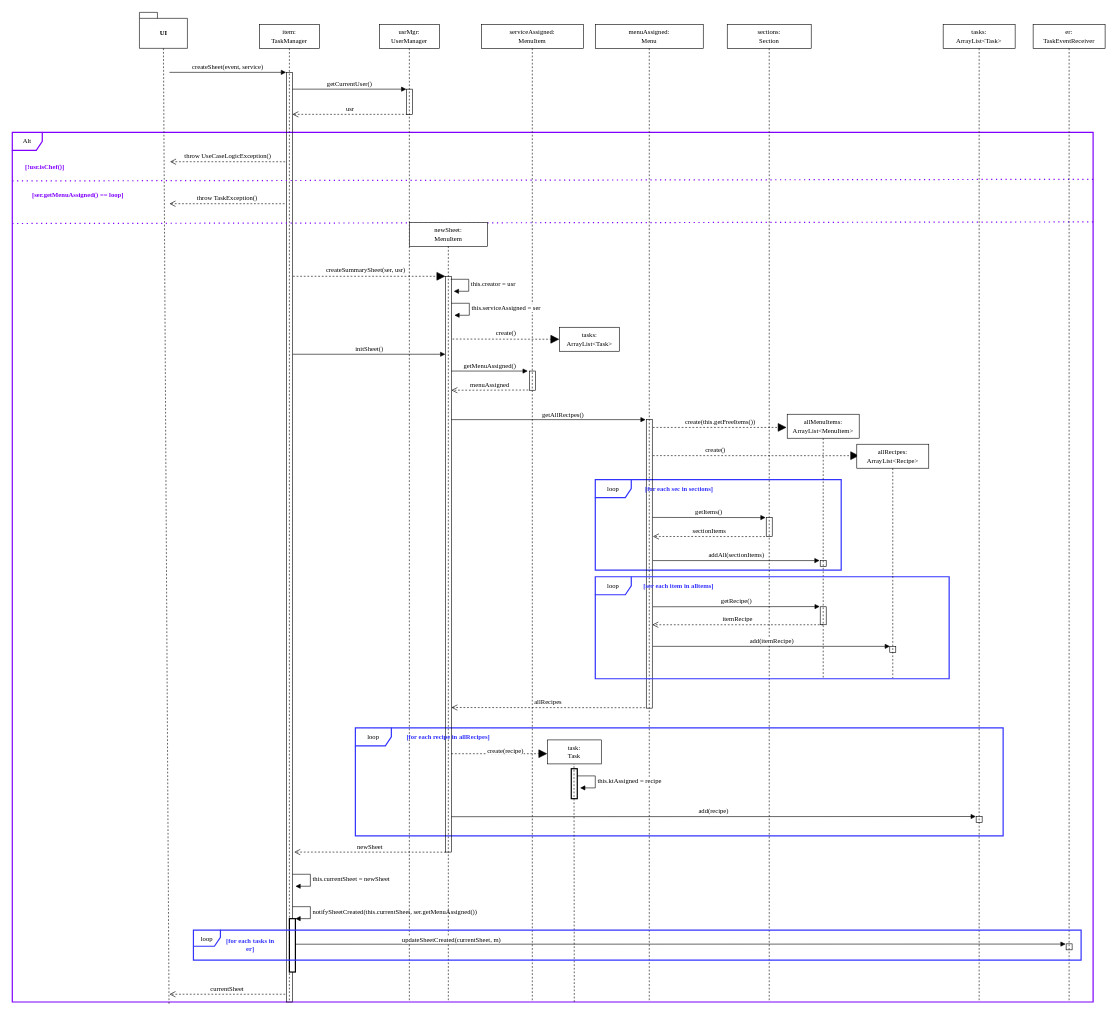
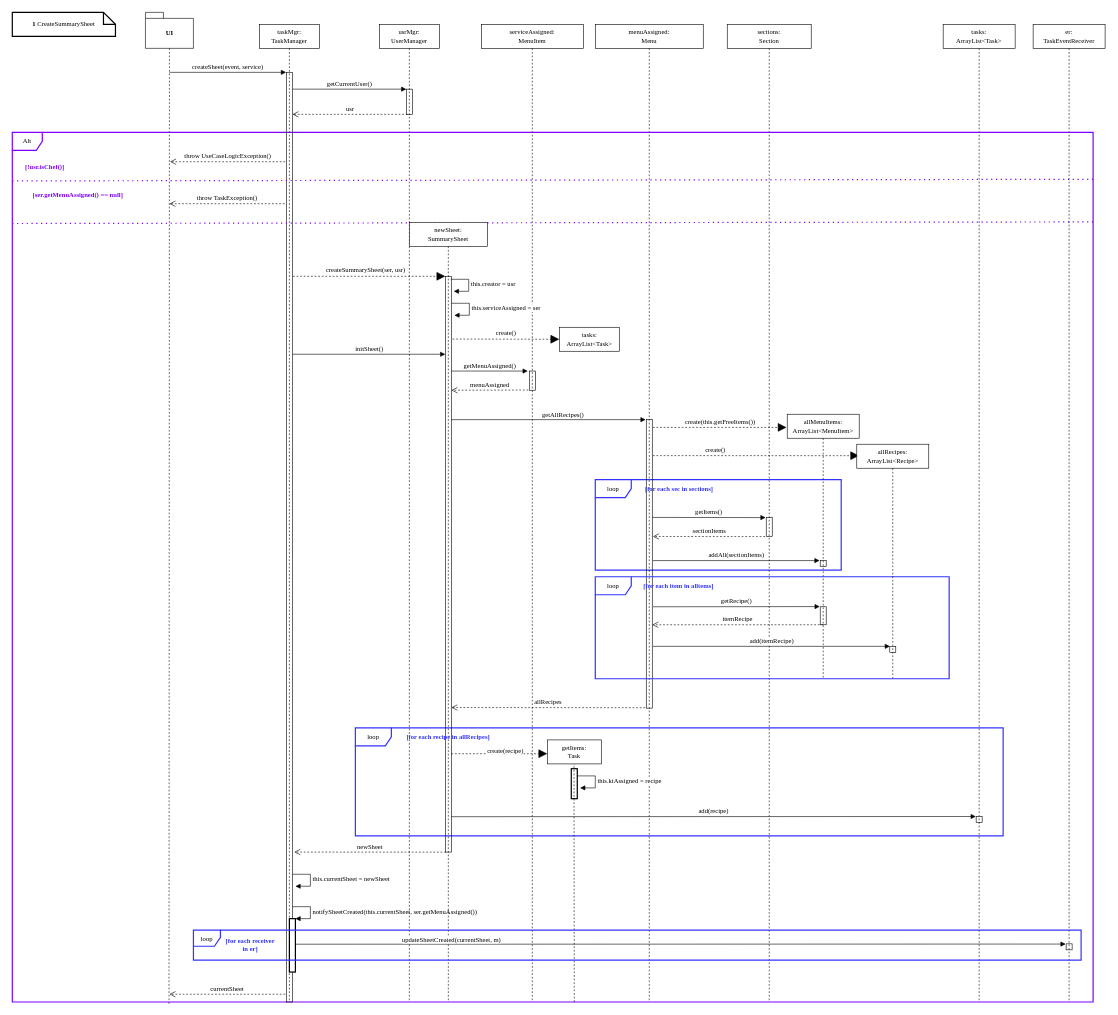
+ <mxCell id="61" value="&lt;b&gt;1&lt;/b&gt; CreateSummarySheet" style="shape=note;size=20;whiteSpace=wrap;html=1;pointerEvents=0;fontFamily=SF UI Text;fontSize=11;fillColor=none;strokeWidth=2;" parent="1" vertex="1"><mxGeometry x="20" y="20" width="172" height="40" as="geometry" /></mxCell>
- <mxCell id="5" value="UI" style="shape=folder;fontStyle=1;spacingTop=10;tabWidth=30;tabHeight=10;tabPosition=left;html=1;fontFamily=SF UI Text;fontSize=11;" parent="1" vertex="1"><mxGeometry x="232" y="20" width="80" height="60" as="geometry" /></mxCell>
+ <mxCell id="5" value="UI" style="shape=folder;fontStyle=1;spacingTop=10;tabWidth=30;tabHeight=10;tabPosition=left;html=1;fontFamily=SF UI Text;fontSize=11;" parent="1" vertex="1"><mxGeometry x="242" y="20" width="80" height="60" as="geometry" /></mxCell>
- <mxCell id="7" value="item:&lt;br style=&quot;font-size: 11px;&quot;&gt;TaskManager" style="shape=umlLifeline;perimeter=lifelinePerimeter;whiteSpace=wrap;html=1;container=1;collapsible=0;recursiveResize=0;outlineConnect=0;fontFamily=SF UI Text;fontSize=11;" parent="1" vertex="1"><mxGeometry x="432" y="40" width="100" height="1630" as="geometry" /></mxCell>
+ <mxCell id="7" value="taskMgr:&lt;br style=&quot;font-size: 11px;&quot;&gt;TaskManager" style="shape=umlLifeline;perimeter=lifelinePerimeter;whiteSpace=wrap;html=1;container=1;collapsible=0;recursiveResize=0;outlineConnect=0;fontFamily=SF UI Text;fontSize=11;" parent="1" vertex="1"><mxGeometry x="432" y="40" width="100" height="1630" as="geometry" /></mxCell>
- <mxCell id="27" value="&lt;span style=&quot;font-size: 11px;&quot;&gt;[ser.getMenuAssigned() == loop]&lt;/span&gt;" style="text;html=1;align=center;verticalAlign=middle;resizable=0;points=[];autosize=1;strokeColor=none;fillColor=none;fontFamily=SF UI Text;fontSize=11;fontColor=#7F00FF;fontStyle=1" parent="1" vertex="1"><mxGeometry x="29" y="310" width="200" height="30" as="geometry" /></mxCell>
+ <mxCell id="27" value="&lt;span style=&quot;font-size: 11px;&quot;&gt;[ser.getMenuAssigned() == null]&lt;/span&gt;" style="text;html=1;align=center;verticalAlign=middle;resizable=0;points=[];autosize=1;strokeColor=none;fillColor=none;fontFamily=SF UI Text;fontSize=11;fontColor=#7F00FF;fontStyle=1" parent="1" vertex="1"><mxGeometry x="29" y="310" width="200" height="30" as="geometry" /></mxCell>
- <mxCell id="29" value="newSheet:&lt;br style=&quot;font-size: 11px;&quot;&gt;MenuItem" style="shape=umlLifeline;perimeter=lifelinePerimeter;whiteSpace=wrap;html=1;container=1;collapsible=0;recursiveResize=0;outlineConnect=0;fontFamily=SF UI Text;fontSize=11;" parent="1" vertex="1"><mxGeometry x="682" y="370" width="130" height="1300" as="geometry" /></mxCell>
+ <mxCell id="29" value="newSheet:&lt;br style=&quot;font-size: 11px;&quot;&gt;SummarySheet" style="shape=umlLifeline;perimeter=lifelinePerimeter;whiteSpace=wrap;html=1;container=1;collapsible=0;recursiveResize=0;outlineConnect=0;fontFamily=SF UI Text;fontSize=11;" parent="1" vertex="1"><mxGeometry x="682" y="370" width="130" height="1300" as="geometry" /></mxCell>
- <mxCell id="48" value="[ser each item in alltems]" style="text;html=1;strokeColor=none;fillColor=none;align=center;verticalAlign=middle;whiteSpace=wrap;rounded=0;fontFamily=SF UI Text;fontSize=11;fontColor=#3333FF;fontStyle=1" parent="1" vertex="1"><mxGeometry x="1046" y="961" width="170" height="30" as="geometry" /></mxCell>
+ <mxCell id="48" value="[for each item in alltems]" style="text;html=1;strokeColor=none;fillColor=none;align=center;verticalAlign=middle;whiteSpace=wrap;rounded=0;fontFamily=SF UI Text;fontSize=11;fontColor=#3333FF;fontStyle=1" parent="1" vertex="1"><mxGeometry x="1046" y="961" width="170" height="30" as="geometry" /></mxCell>
- <mxCell id="58" value="task:&lt;br&gt;Task" style="shape=umlLifeline;perimeter=lifelinePerimeter;whiteSpace=wrap;html=1;container=1;collapsible=0;recursiveResize=0;outlineConnect=0;fontFamily=SF UI Text;fontSize=11;" parent="1" vertex="1"><mxGeometry x="912" y="1233" width="90" height="40" as="geometry" /></mxCell>
+ <mxCell id="58" value="getItems:&lt;br&gt;Task" style="shape=umlLifeline;perimeter=lifelinePerimeter;whiteSpace=wrap;html=1;container=1;collapsible=0;recursiveResize=0;outlineConnect=0;fontFamily=SF UI Text;fontSize=11;" parent="1" vertex="1"><mxGeometry x="912" y="1233" width="90" height="40" as="geometry" /></mxCell>
- <mxCell id="73" value="[for each tasks in er]" style="text;html=1;strokeColor=none;fillColor=none;align=center;verticalAlign=middle;whiteSpace=wrap;rounded=0;fontFamily=SF UI Text;fontSize=11;fontStyle=1;fontColor=#3333FF;" parent="1" vertex="1"><mxGeometry x="372" y="1560" width="90" height="30" as="geometry" /></mxCell>
+ <mxCell id="73" value="[for each receiver in er]" style="text;html=1;strokeColor=none;fillColor=none;align=center;verticalAlign=middle;whiteSpace=wrap;rounded=0;fontFamily=SF UI Text;fontSize=11;fontStyle=1;fontColor=#3333FF;" parent="1" vertex="1"><mxGeometry x="372" y="1560" width="90" height="30" as="geometry" /></mxCell>
